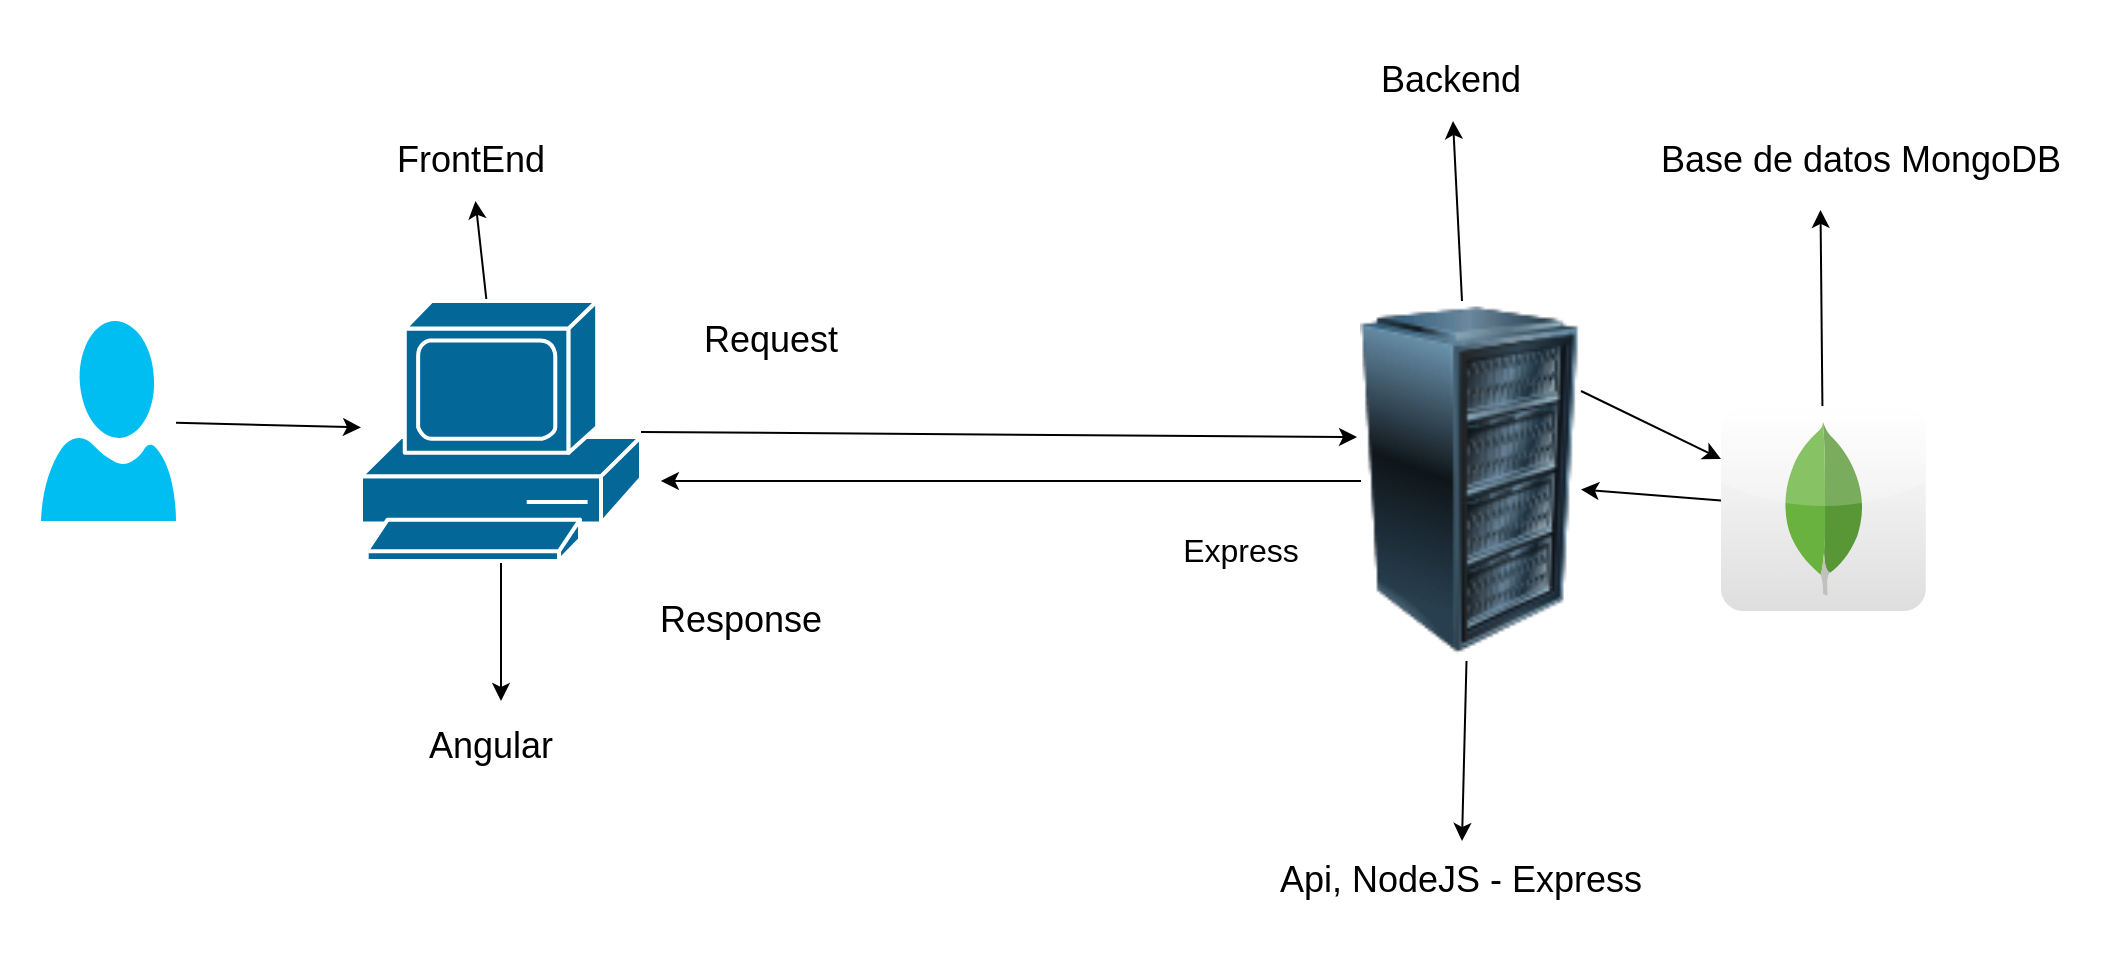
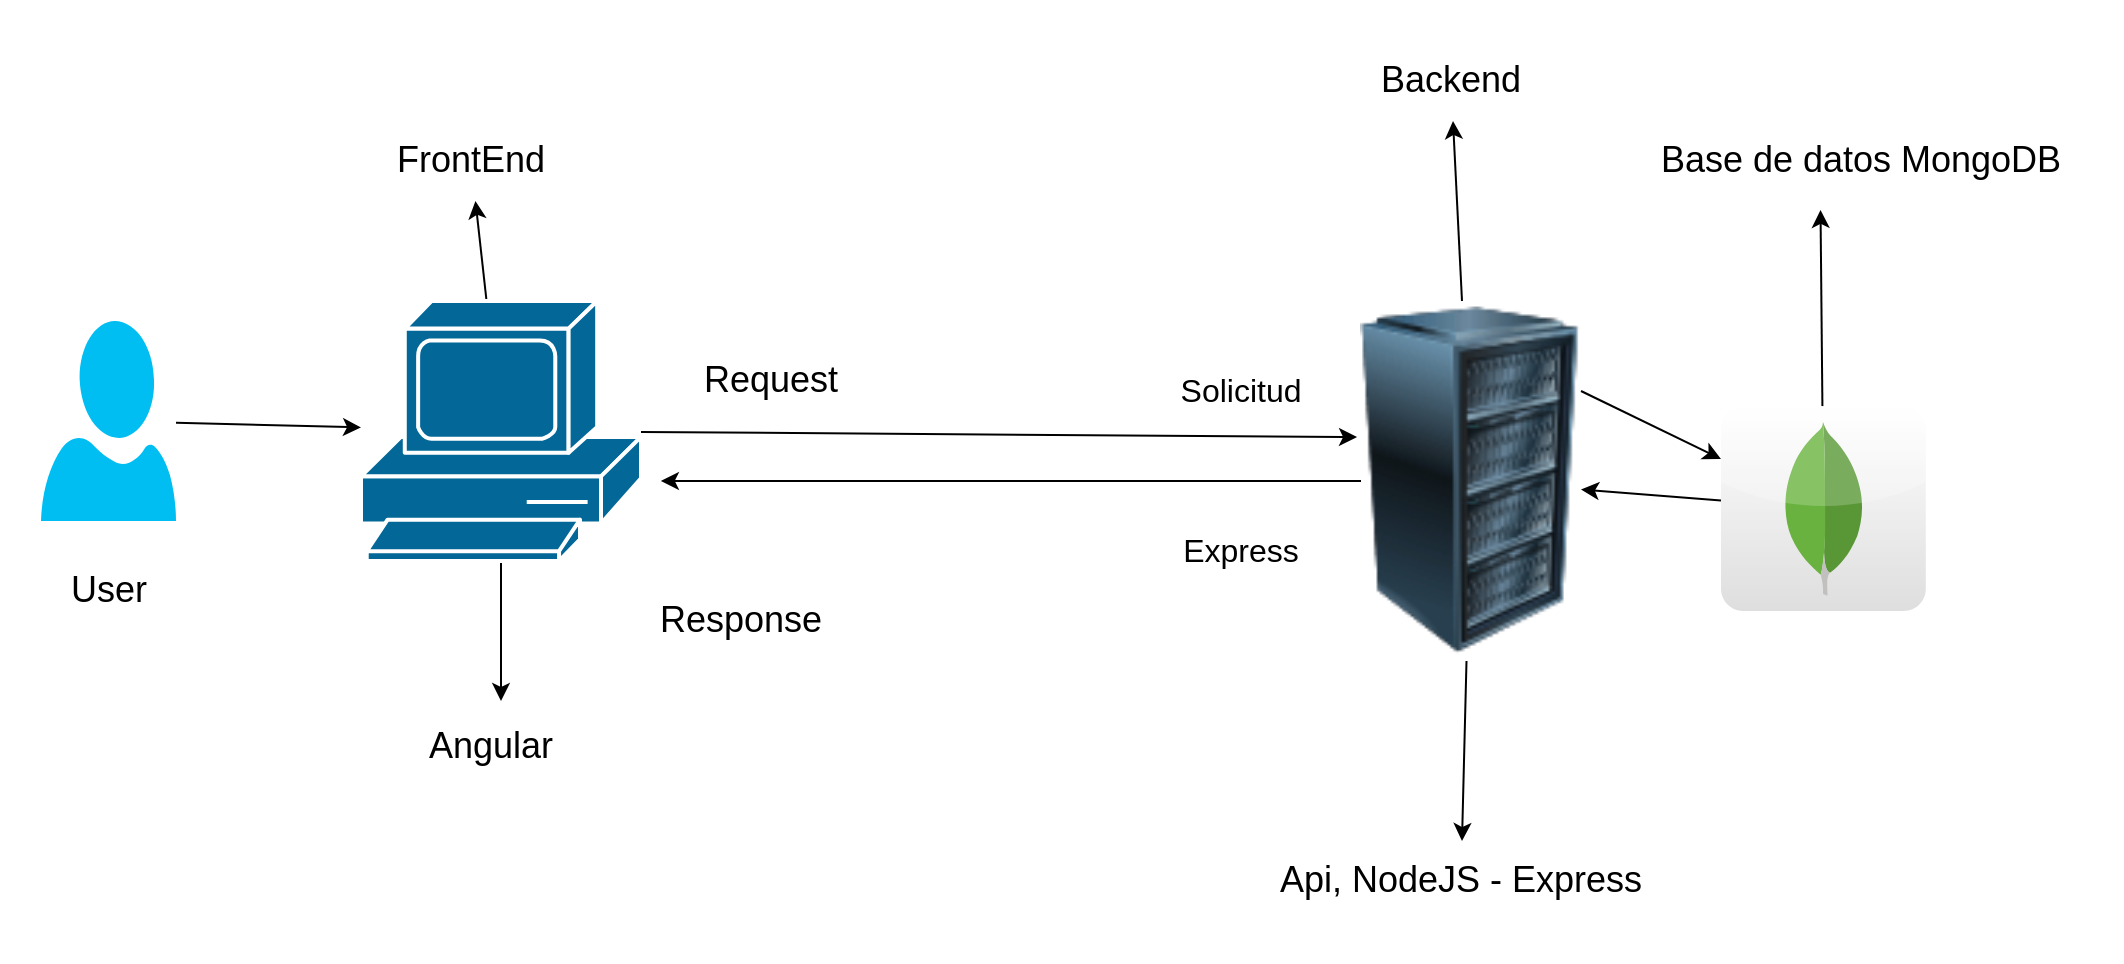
- <mxCell id="13" value="&lt;font style=&quot;font-size: 18px;&quot;&gt;Request&lt;/font&gt;" style="text;html=1;align=center;verticalAlign=middle;resizable=0;points=[];autosize=1;strokeColor=none;fillColor=none;" vertex="1" parent="1"><mxGeometry x="340" y="150" width="90" height="40" as="geometry" /></mxCell>
+ <mxCell id="13" value="&lt;font style=&quot;font-size: 18px;&quot;&gt;Request&lt;/font&gt;" style="text;html=1;align=center;verticalAlign=middle;resizable=0;points=[];autosize=1;strokeColor=none;fillColor=none;" vertex="1" parent="1"><mxGeometry x="340" y="170" width="90" height="40" as="geometry" /></mxCell>
+ <mxCell id="18" value="&lt;font style=&quot;font-size: 16px;&quot;&gt;Solicitud&lt;/font&gt;" style="text;html=1;align=center;verticalAlign=middle;resizable=0;points=[];autosize=1;strokeColor=none;fillColor=none;" vertex="1" parent="1"><mxGeometry x="580" y="180" width="80" height="30" as="geometry" /></mxCell>
+ <mxCell id="20" value="&lt;font style=&quot;font-size: 18px;&quot;&gt;User&lt;/font&gt;" style="text;html=1;align=center;verticalAlign=middle;resizable=0;points=[];autosize=1;strokeColor=none;fillColor=none;" vertex="1" parent="1"><mxGeometry x="23.75" y="275" width="60" height="40" as="geometry" /></mxCell>
